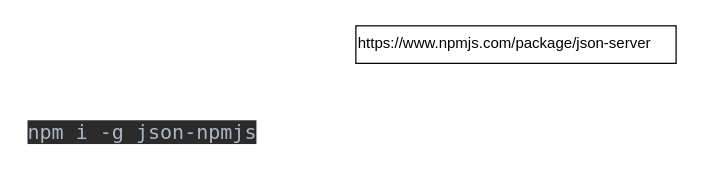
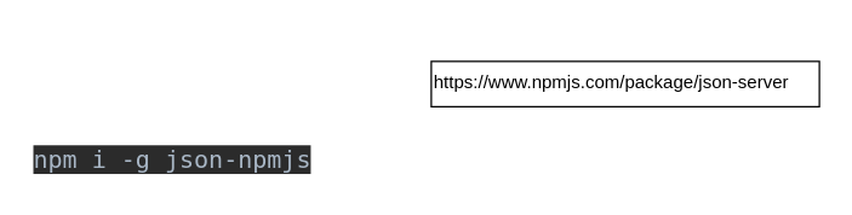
- <mxCell id="2" value="https://www.npmjs.com/package/json-server" style="text;whiteSpace=wrap;html=1;strokeColor=#000000;" parent="1" vertex="1"><mxGeometry x="284" y="20" width="256" height="30" as="geometry" /></mxCell>
+ <mxCell id="2" value="https://www.npmjs.com/package/json-server" style="text;whiteSpace=wrap;html=1;strokeColor=#000000;" parent="1" vertex="1"><mxGeometry x="284" y="40" width="256" height="30" as="geometry" /></mxCell>
